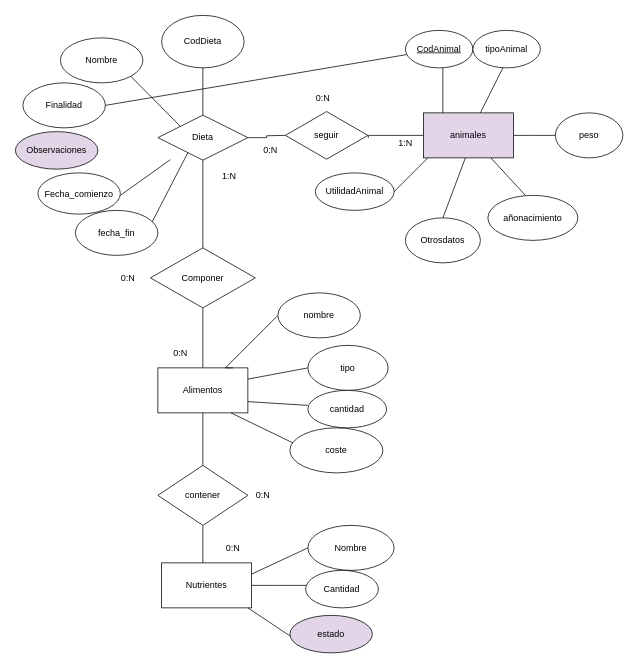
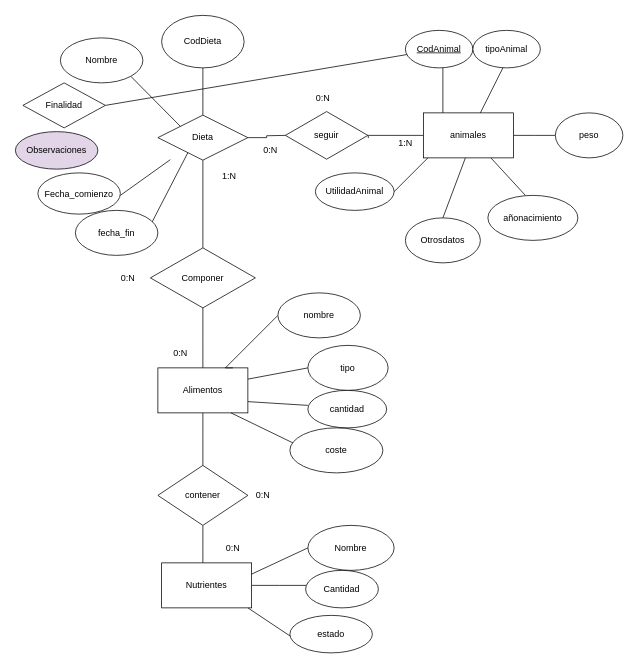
- <mxCell id="6" value="Finalidad" style="ellipse;whiteSpace=wrap;html=1;" parent="1" vertex="1"><mxGeometry x="30" y="110" width="110" height="60" as="geometry" /></mxCell>
+ <mxCell id="6" value="Finalidad" style="rhombus;whiteSpace=wrap;html=1;" parent="1" vertex="1"><mxGeometry x="30" y="110" width="110" height="60" as="geometry" /></mxCell>
- <mxCell id="21" value="animales" style="rounded=0;whiteSpace=wrap;html=1;fillColor=#e1d5e7;" parent="1" vertex="1"><mxGeometry x="564" y="150" width="120" height="60" as="geometry" /></mxCell>
+ <mxCell id="21" value="animales" style="rounded=0;whiteSpace=wrap;html=1;" parent="1" vertex="1"><mxGeometry x="564" y="150" width="120" height="60" as="geometry" /></mxCell>
- <mxCell id="60" value="estado" style="ellipse;whiteSpace=wrap;html=1;fillColor=#e1d5e7;" vertex="1" parent="1"><mxGeometry x="386" y="820" width="110" height="50" as="geometry" /></mxCell>
+ <mxCell id="60" value="estado" style="ellipse;whiteSpace=wrap;html=1;" vertex="1" parent="1"><mxGeometry x="386" y="820" width="110" height="50" as="geometry" /></mxCell>
